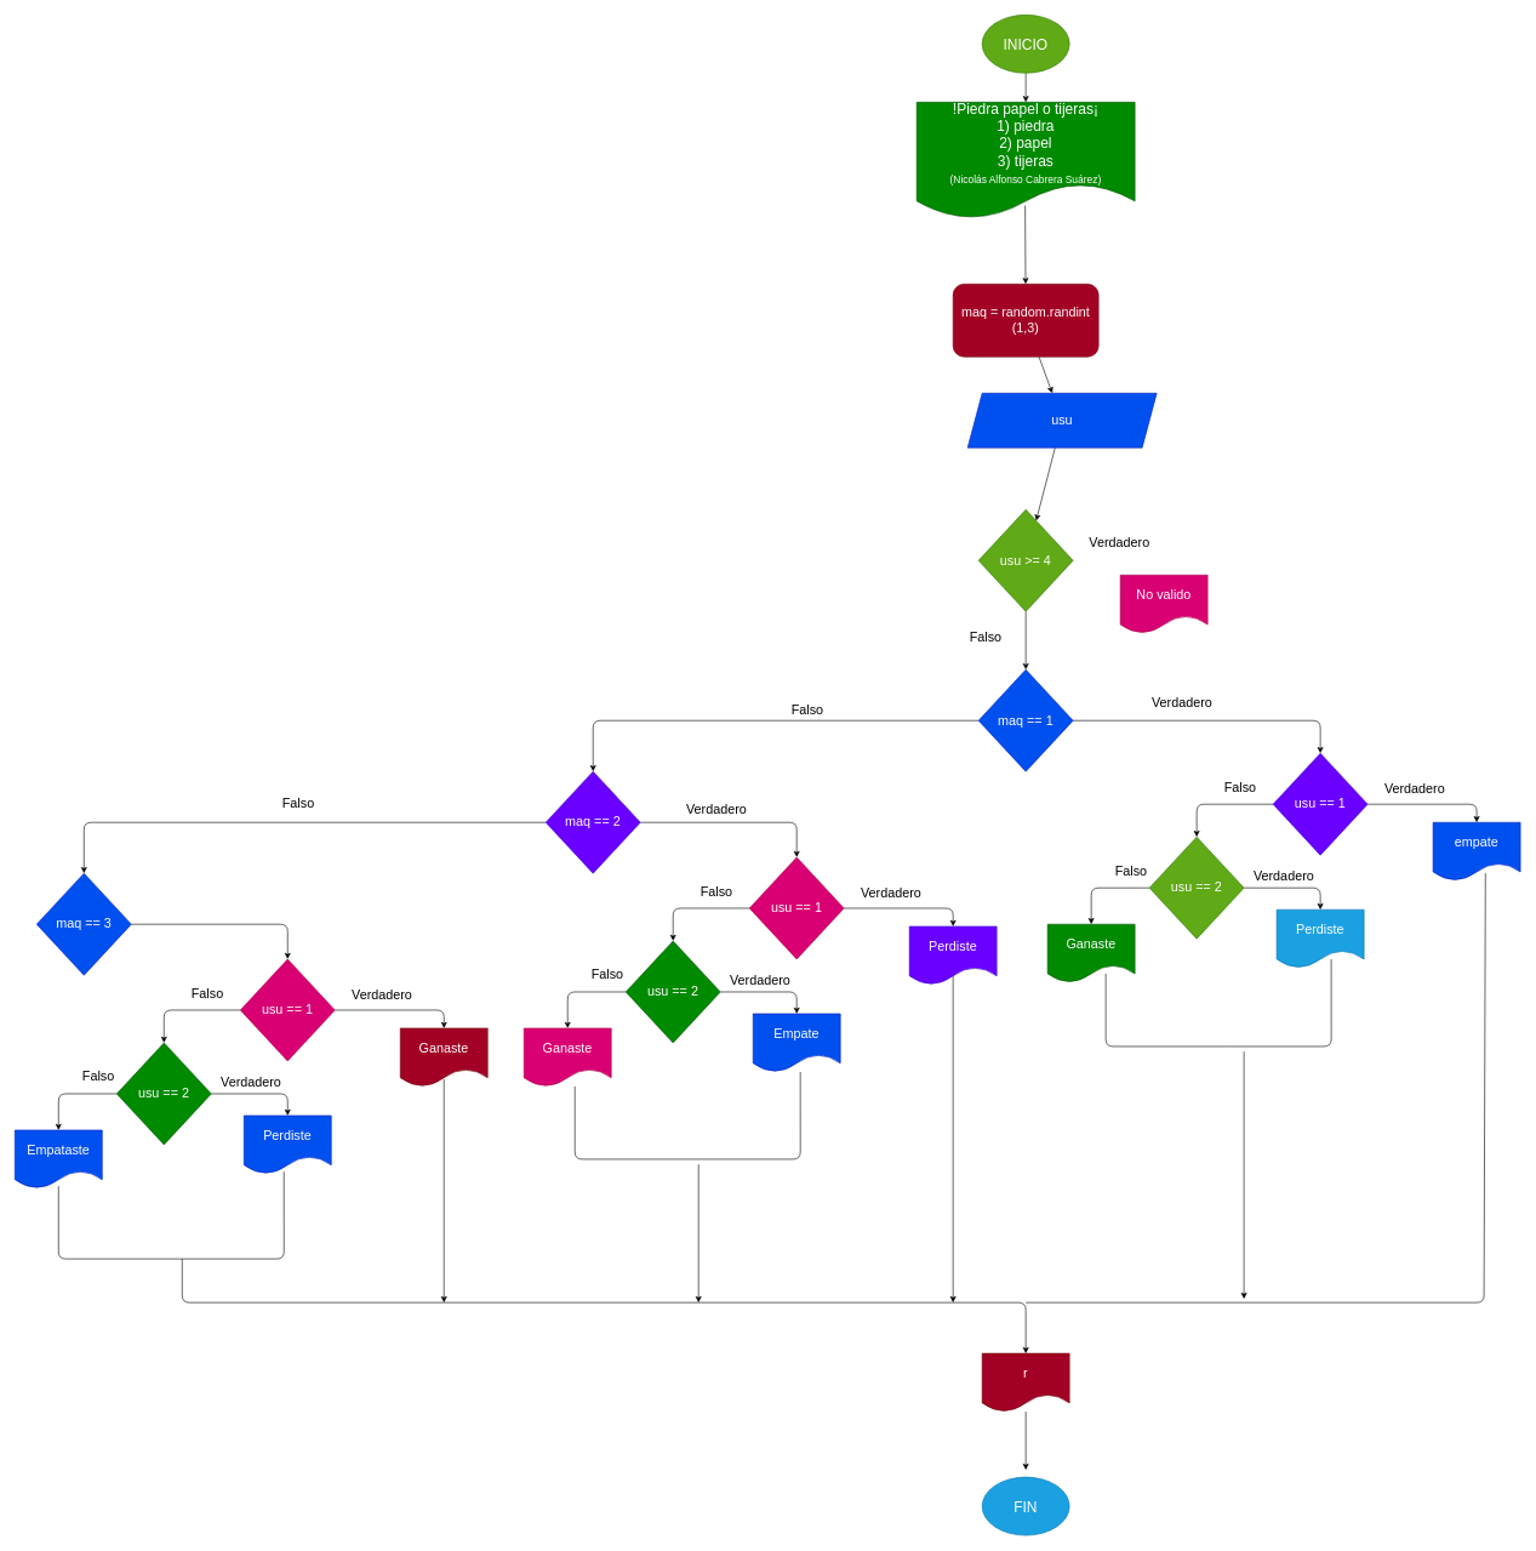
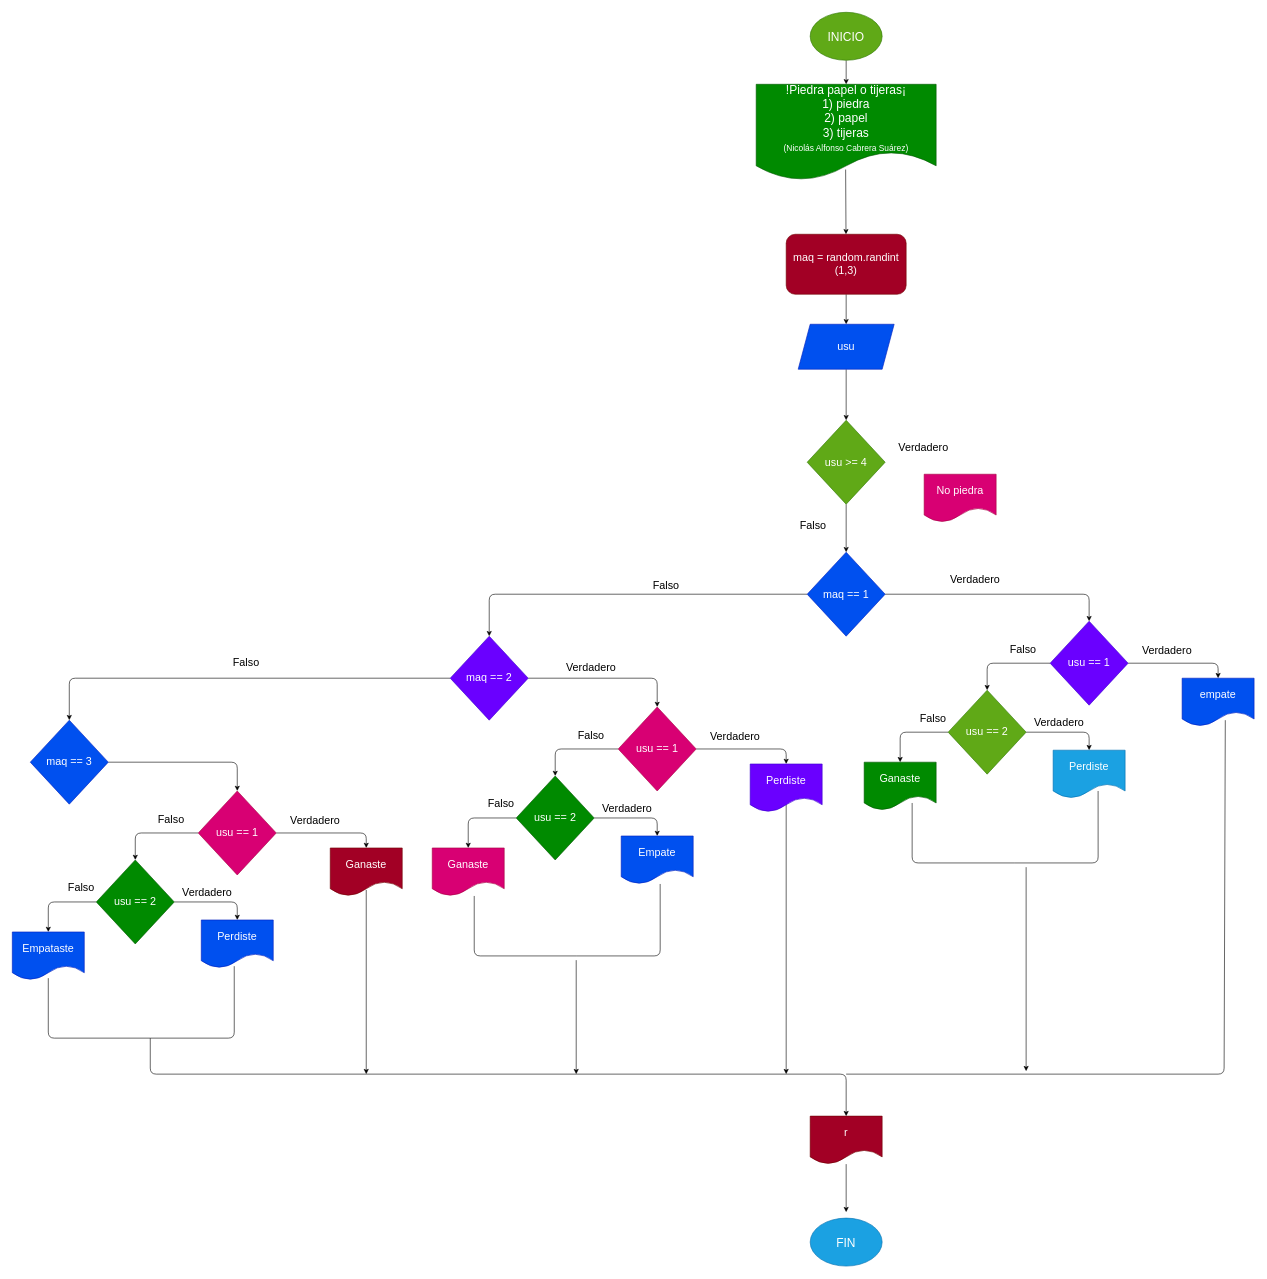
- <mxCell id="9" value="usu" style="shape=parallelogram;perimeter=parallelogramPerimeter;whiteSpace=wrap;html=1;fixedSize=1;fontSize=18;fillColor=#0050ef;fontColor=#ffffff;strokeColor=#001DBC;" vertex="1" parent="1"><mxGeometry x="1330" y="540" width="260" height="75" as="geometry" /></mxCell>
+ <mxCell id="9" value="usu" style="shape=parallelogram;perimeter=parallelogramPerimeter;whiteSpace=wrap;html=1;fixedSize=1;fontSize=18;fillColor=#0050ef;fontColor=#ffffff;strokeColor=#001DBC;" vertex="1" parent="1"><mxGeometry x="1330" y="540" width="160" height="75" as="geometry" /></mxCell>
- <mxCell id="46" value="No valido" style="shape=document;whiteSpace=wrap;html=1;boundedLbl=1;fontSize=18;fillColor=#d80073;fontColor=#ffffff;strokeColor=#A50040;" vertex="1" parent="1"><mxGeometry x="1540" y="790" width="120" height="80" as="geometry" /></mxCell>
+ <mxCell id="46" value="No piedra" style="shape=document;whiteSpace=wrap;html=1;boundedLbl=1;fontSize=18;fillColor=#d80073;fontColor=#ffffff;strokeColor=#A50040;" vertex="1" parent="1"><mxGeometry x="1540" y="790" width="120" height="80" as="geometry" /></mxCell>
